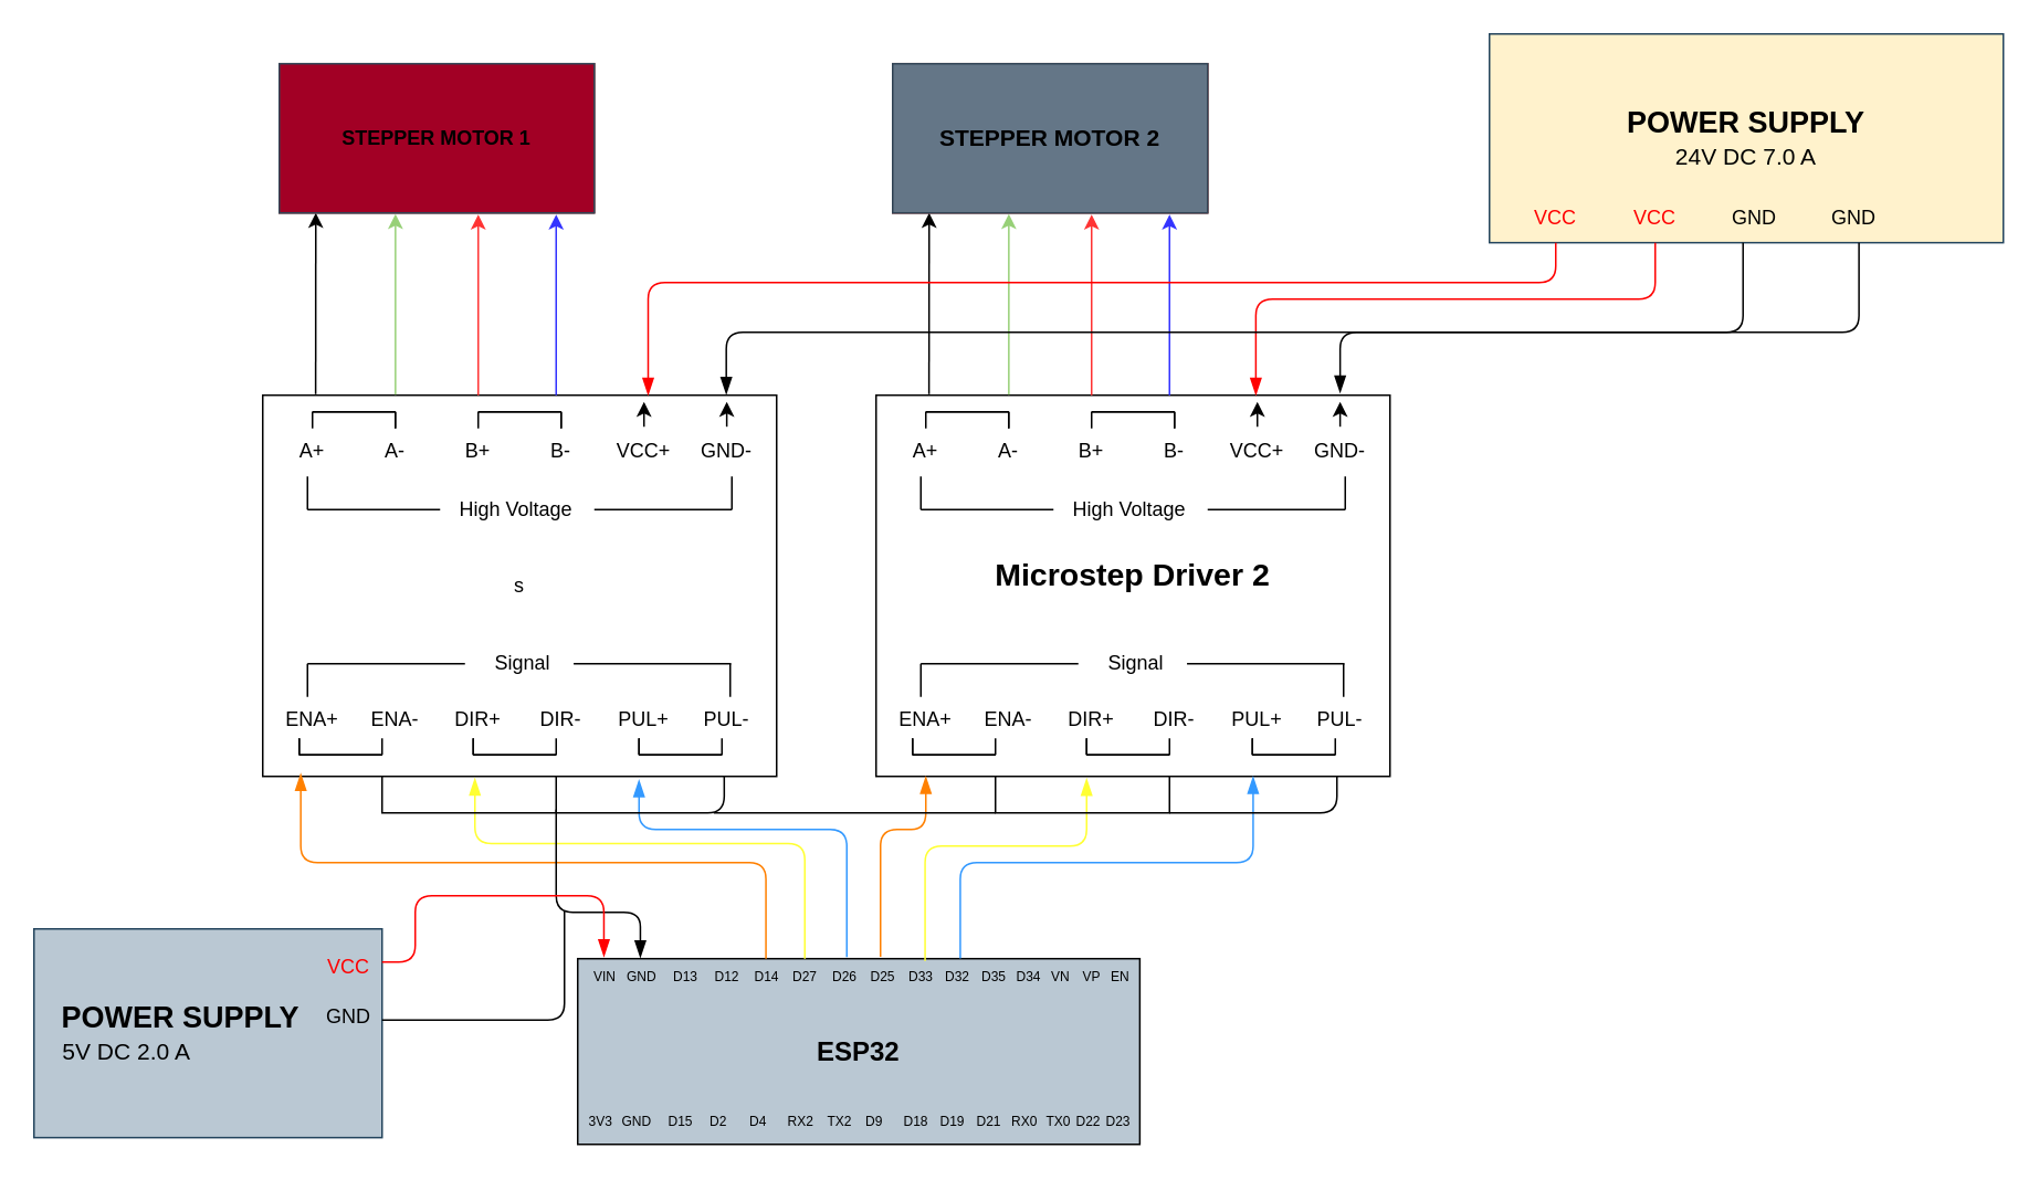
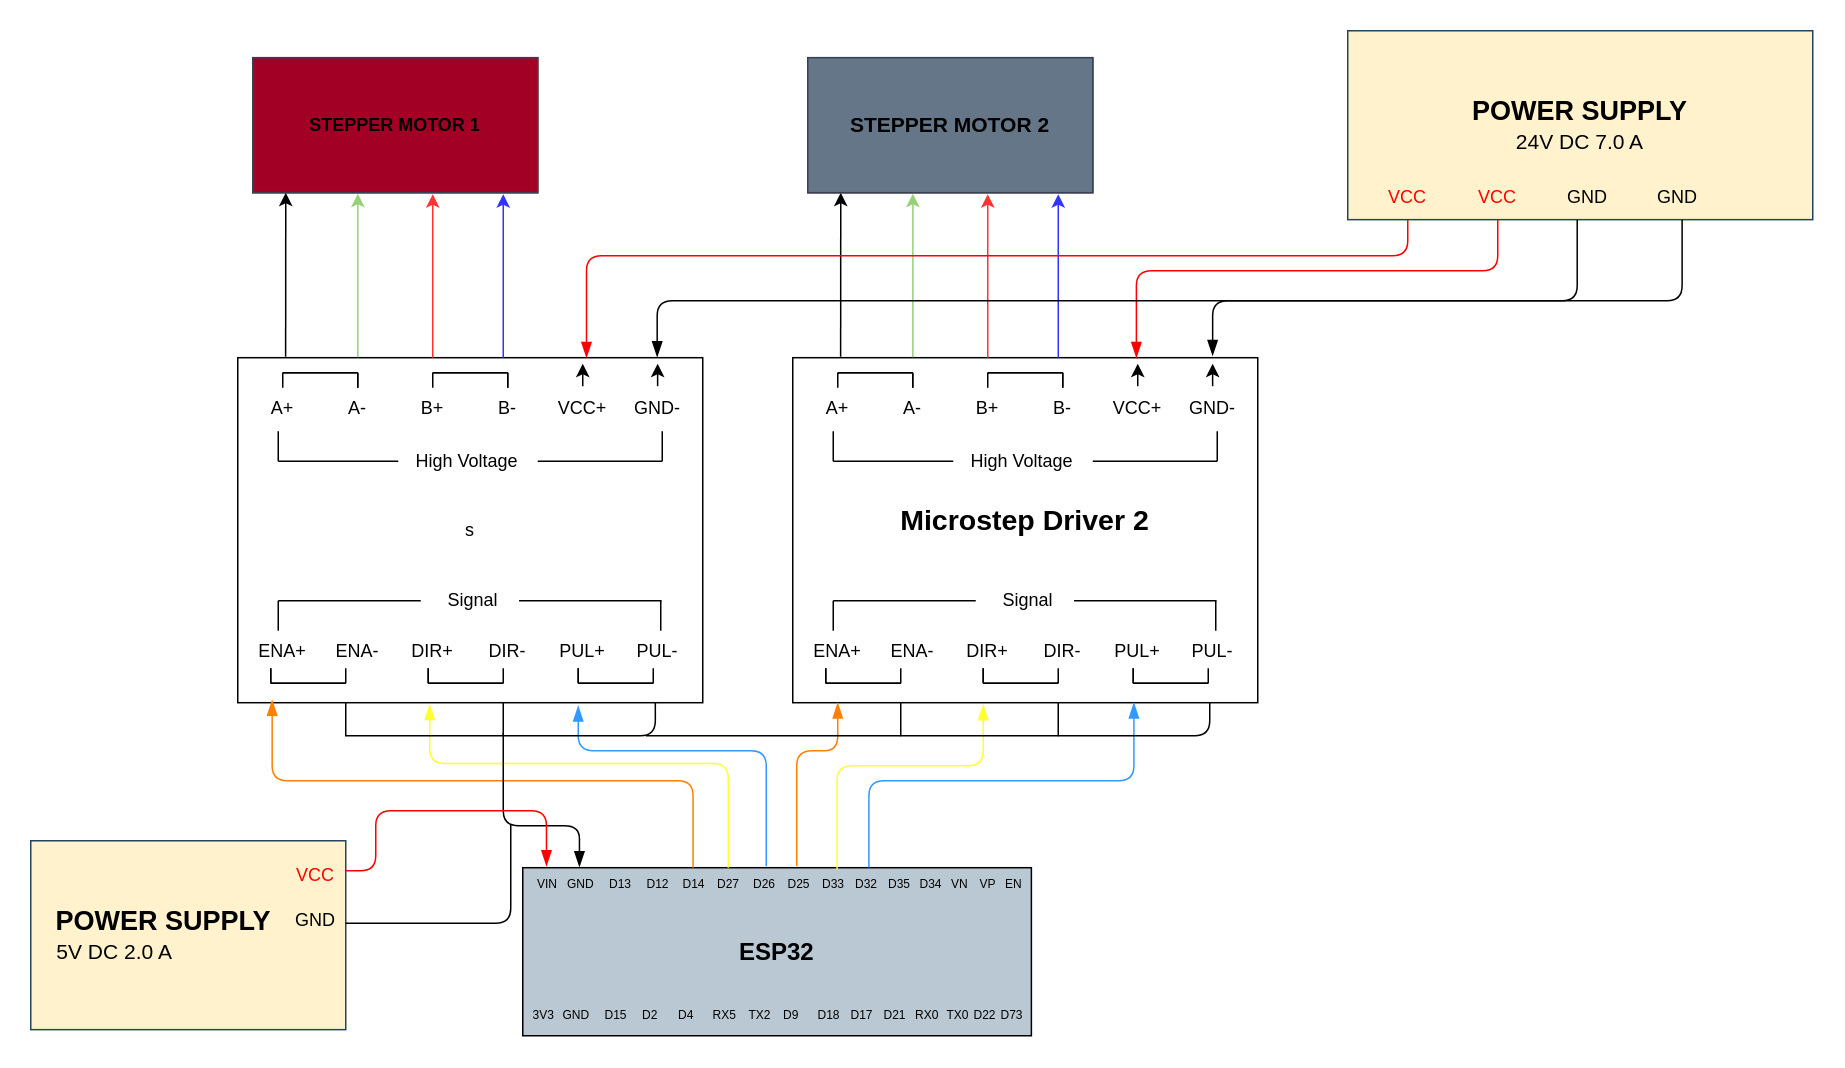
- <mxCell id="172" value="&lt;div style=&quot;&quot;&gt;&lt;b style=&quot;font-size: 18px; background-color: transparent; color: light-dark(rgb(0, 0, 0), rgb(255, 255, 255));&quot;&gt;&amp;nbsp; &amp;nbsp;POWER SUPPLY&lt;/b&gt;&lt;/div&gt;&lt;div style=&quot;&quot;&gt;&lt;font style=&quot;font-size: 14px;&quot;&gt;&amp;nbsp; &amp;nbsp; 5V DC 2.0 A&lt;/font&gt;&lt;/div&gt;" style="rounded=0;whiteSpace=wrap;html=1;fillColor=#bac8d3;strokeColor=#23445d;align=left;" parent="1" vertex="1"><mxGeometry x="20" y="560" width="210" height="125.94" as="geometry" /></mxCell>
+ <mxCell id="172" value="&lt;div style=&quot;&quot;&gt;&lt;b style=&quot;font-size: 18px; background-color: transparent; color: light-dark(rgb(0, 0, 0), rgb(255, 255, 255));&quot;&gt;&amp;nbsp; &amp;nbsp;POWER SUPPLY&lt;/b&gt;&lt;/div&gt;&lt;div style=&quot;&quot;&gt;&lt;font style=&quot;font-size: 14px;&quot;&gt;&amp;nbsp; &amp;nbsp; 5V DC 2.0 A&lt;/font&gt;&lt;/div&gt;" style="rounded=0;whiteSpace=wrap;html=1;fillColor=#fff2cc;strokeColor=#23445d;align=left;" parent="1" vertex="1"><mxGeometry x="20" y="560" width="210" height="125.94" as="geometry" /></mxCell>
- <mxCell id="163" value="&lt;span style=&quot;font-size: 8px;&quot;&gt;RX2&lt;/span&gt;" style="text;html=1;align=left;verticalAlign=middle;resizable=0;points=[];autosize=1;strokeColor=none;fillColor=none;rounded=0;imageAlign=center;imageWidth=24;spacing=0;" parent="140" vertex="1"><mxGeometry x="127.286" y="87.134" width="40" height="20" as="geometry" /></mxCell>
+ <mxCell id="163" value="&lt;span style=&quot;font-size: 8px;&quot;&gt;RX5&lt;/span&gt;" style="text;html=1;align=left;verticalAlign=middle;resizable=0;points=[];autosize=1;strokeColor=none;fillColor=none;rounded=0;imageAlign=center;imageWidth=24;spacing=0;" parent="140" vertex="1"><mxGeometry x="127.286" y="87.134" width="40" height="20" as="geometry" /></mxCell>
- <mxCell id="166" value="&lt;font style=&quot;font-size: 8px;&quot;&gt;D19&lt;/font&gt;" style="text;html=1;align=left;verticalAlign=middle;resizable=0;points=[];autosize=1;strokeColor=none;fillColor=none;rounded=0;imageAlign=center;imageWidth=24;spacing=0;" parent="140" vertex="1"><mxGeometry x="219.015" y="87.134" width="30" height="20" as="geometry" /></mxCell>
+ <mxCell id="166" value="&lt;font style=&quot;font-size: 8px;&quot;&gt;D17&lt;/font&gt;" style="text;html=1;align=left;verticalAlign=middle;resizable=0;points=[];autosize=1;strokeColor=none;fillColor=none;rounded=0;imageAlign=center;imageWidth=24;spacing=0;" parent="140" vertex="1"><mxGeometry x="219.015" y="87.134" width="30" height="20" as="geometry" /></mxCell>
- <mxCell id="171" value="&lt;font style=&quot;font-size: 8px;&quot;&gt;D23&lt;/font&gt;" style="text;html=1;align=left;verticalAlign=middle;resizable=0;points=[];autosize=1;strokeColor=none;fillColor=none;rounded=0;imageAlign=center;imageWidth=24;spacing=0;" parent="140" vertex="1"><mxGeometry x="318.988" y="87.134" width="30" height="20" as="geometry" /></mxCell>
+ <mxCell id="171" value="&lt;font style=&quot;font-size: 8px;&quot;&gt;D73&lt;/font&gt;" style="text;html=1;align=left;verticalAlign=middle;resizable=0;points=[];autosize=1;strokeColor=none;fillColor=none;rounded=0;imageAlign=center;imageWidth=24;spacing=0;" parent="140" vertex="1"><mxGeometry x="318.988" y="87.134" width="30" height="20" as="geometry" /></mxCell>
